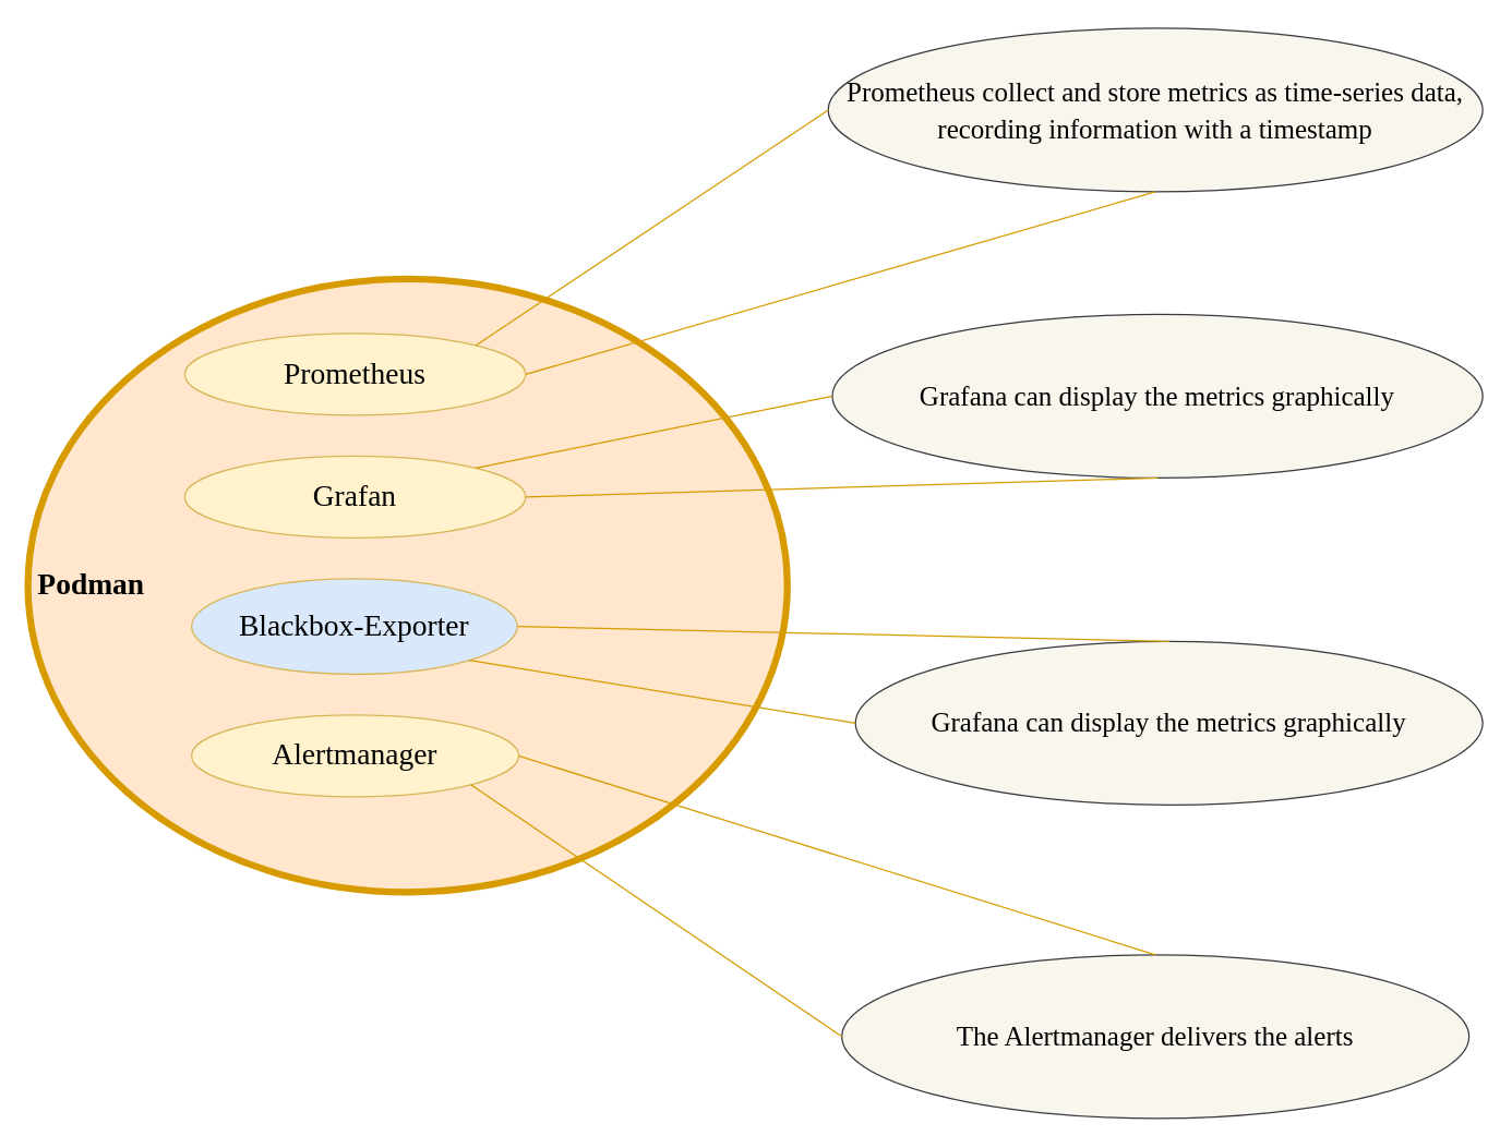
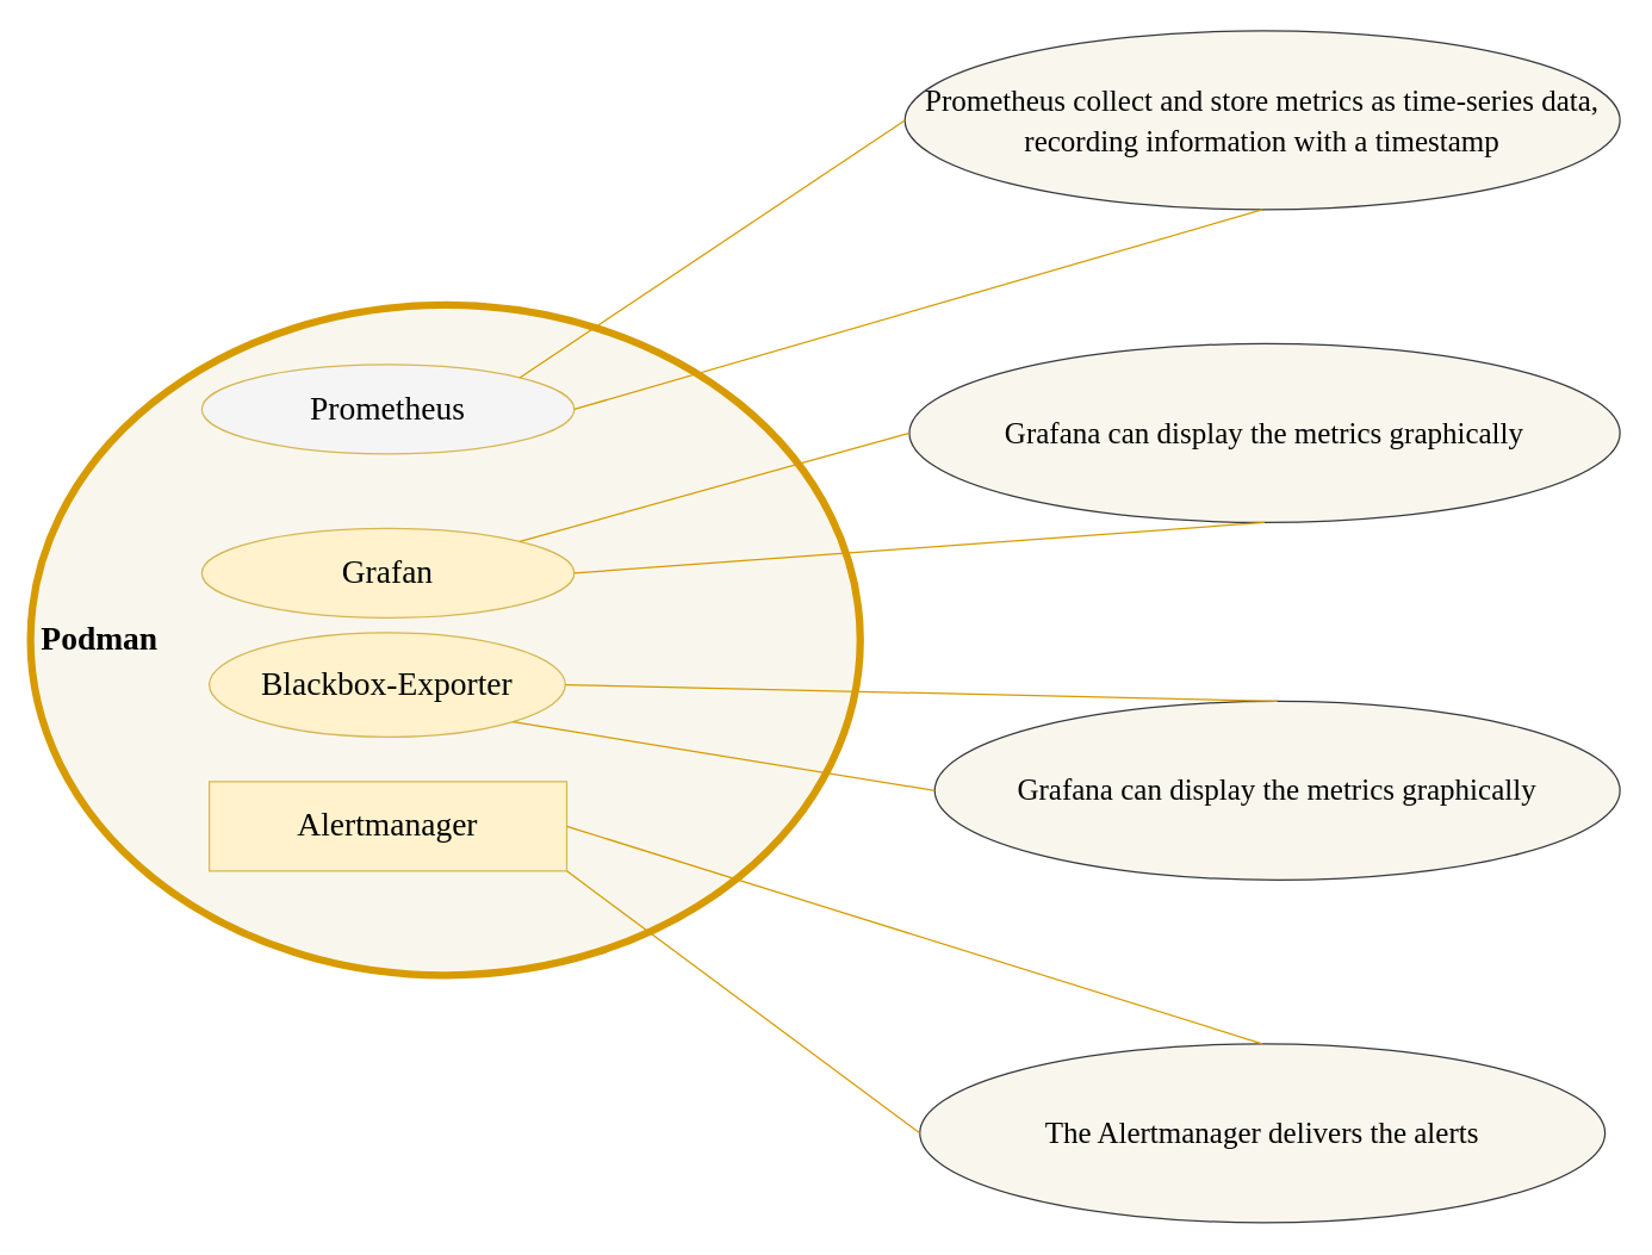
- <mxCell id="3" value="Prometheus" style="ellipse;whiteSpace=wrap;html=1;rounded=0;shadow=0;dashed=0;comic=0;fontFamily=Verdana;fontSize=22;fillColor=#fff2cc;strokeColor=#d6b656;" vertex="1" parent="1"><mxGeometry x="135" y="244" width="250" height="60" as="geometry" /></mxCell>
+ <mxCell id="3" value="Prometheus" style="ellipse;whiteSpace=wrap;html=1;rounded=0;shadow=0;dashed=0;comic=0;fontFamily=Verdana;fontSize=22;fillColor=#f5f5f5;strokeColor=#d6b656;" vertex="1" parent="1"><mxGeometry x="135" y="244" width="250" height="60" as="geometry" /></mxCell>
- <mxCell id="4" value="Grafan" style="ellipse;whiteSpace=wrap;html=1;rounded=0;shadow=0;dashed=0;comic=0;fontFamily=Verdana;fontSize=22;fillColor=#fff2cc;strokeColor=#d6b656;" vertex="1" parent="1"><mxGeometry x="135" y="334" width="250" height="60" as="geometry" /></mxCell>
+ <mxCell id="4" value="Grafan" style="ellipse;whiteSpace=wrap;html=1;rounded=0;shadow=0;dashed=0;comic=0;fontFamily=Verdana;fontSize=22;fillColor=#fff2cc;strokeColor=#d6b656;" vertex="1" parent="1"><mxGeometry x="135" y="354" width="250" height="60" as="geometry" /></mxCell>
- <mxCell id="2" value="&lt;b&gt;&amp;nbsp;Podman&lt;/b&gt;" style="ellipse;whiteSpace=wrap;html=1;rounded=0;shadow=0;dashed=0;comic=0;fontFamily=Verdana;fontSize=22;fillColor=#ffe6cc;strokeColor=#d79b00;align=left;strokeWidth=5;" vertex="1" parent="1"><mxGeometry x="20" y="204" width="557" height="450" as="geometry" /></mxCell>
+ <mxCell id="2" value="&lt;b&gt;&amp;nbsp;Podman&lt;/b&gt;" style="ellipse;whiteSpace=wrap;html=1;rounded=0;shadow=0;dashed=0;comic=0;fontFamily=Verdana;fontSize=22;fillColor=#f9f7ed;strokeColor=#d79b00;align=left;strokeWidth=5;" vertex="1" parent="1"><mxGeometry x="20" y="204" width="557" height="450" as="geometry" /></mxCell>
- <mxCell id="5" value="Blackbox-Exporter" style="ellipse;whiteSpace=wrap;html=1;rounded=0;shadow=0;dashed=0;comic=0;fontFamily=Verdana;fontSize=22;fillColor=#dae8fc;strokeColor=#d6b656;" vertex="1" parent="1"><mxGeometry x="140" y="424" width="239" height="70" as="geometry" /></mxCell>
+ <mxCell id="5" value="Blackbox-Exporter" style="ellipse;whiteSpace=wrap;html=1;rounded=0;shadow=0;dashed=0;comic=0;fontFamily=Verdana;fontSize=22;fillColor=#fff2cc;strokeColor=#d6b656;" vertex="1" parent="1"><mxGeometry x="140" y="424" width="239" height="70" as="geometry" /></mxCell>
- <mxCell id="6" value="Alertmanager" style="ellipse;whiteSpace=wrap;html=1;rounded=0;shadow=0;dashed=0;comic=0;fontFamily=Verdana;fontSize=22;fillColor=#fff2cc;strokeColor=#d6b656;" vertex="1" parent="1"><mxGeometry x="140" y="524" width="240" height="60" as="geometry" /></mxCell>
+ <mxCell id="6" value="Alertmanager" style="whiteSpace=wrap;html=1;shadow=0;dashed=0;comic=0;fontFamily=Verdana;fontSize=22;fillColor=#fff2cc;strokeColor=#d6b656;rounded=0;" vertex="1" parent="1"><mxGeometry x="140" y="524" width="240" height="60" as="geometry" /></mxCell>
